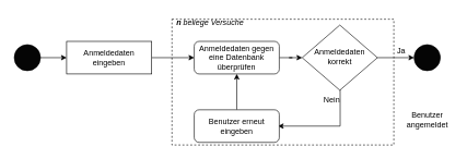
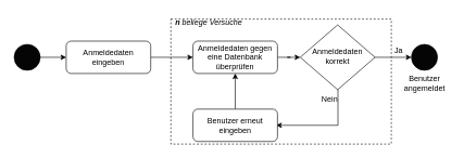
- <mxCell id="3" value="Anmeldedaten eingeben" style="whiteSpace=wrap;html=1;fontSize=12;glass=0;strokeWidth=1;shadow=0;rounded=0;" parent="1" vertex="1"><mxGeometry x="100" y="63" width="130" height="50" as="geometry" /></mxCell>
+ <mxCell id="3" value="Anmeldedaten eingeben" style="rounded=1;whiteSpace=wrap;html=1;fontSize=12;glass=0;strokeWidth=1;shadow=0;" parent="1" vertex="1"><mxGeometry x="100" y="63" width="130" height="50" as="geometry" /></mxCell>
- <mxCell id="13" value="Benutzer angemeldet" style="text;html=1;strokeColor=none;fillColor=none;align=center;verticalAlign=middle;whiteSpace=wrap;rounded=0;" vertex="1" parent="1"><mxGeometry x="613.5" y="168" width="75" height="30" as="geometry" /></mxCell>
+ <mxCell id="13" value="Benutzer angemeldet" style="text;html=1;strokeColor=none;fillColor=none;align=center;verticalAlign=middle;whiteSpace=wrap;rounded=0;" vertex="1" parent="1"><mxGeometry x="613.5" y="113" width="75" height="30" as="geometry" /></mxCell>
